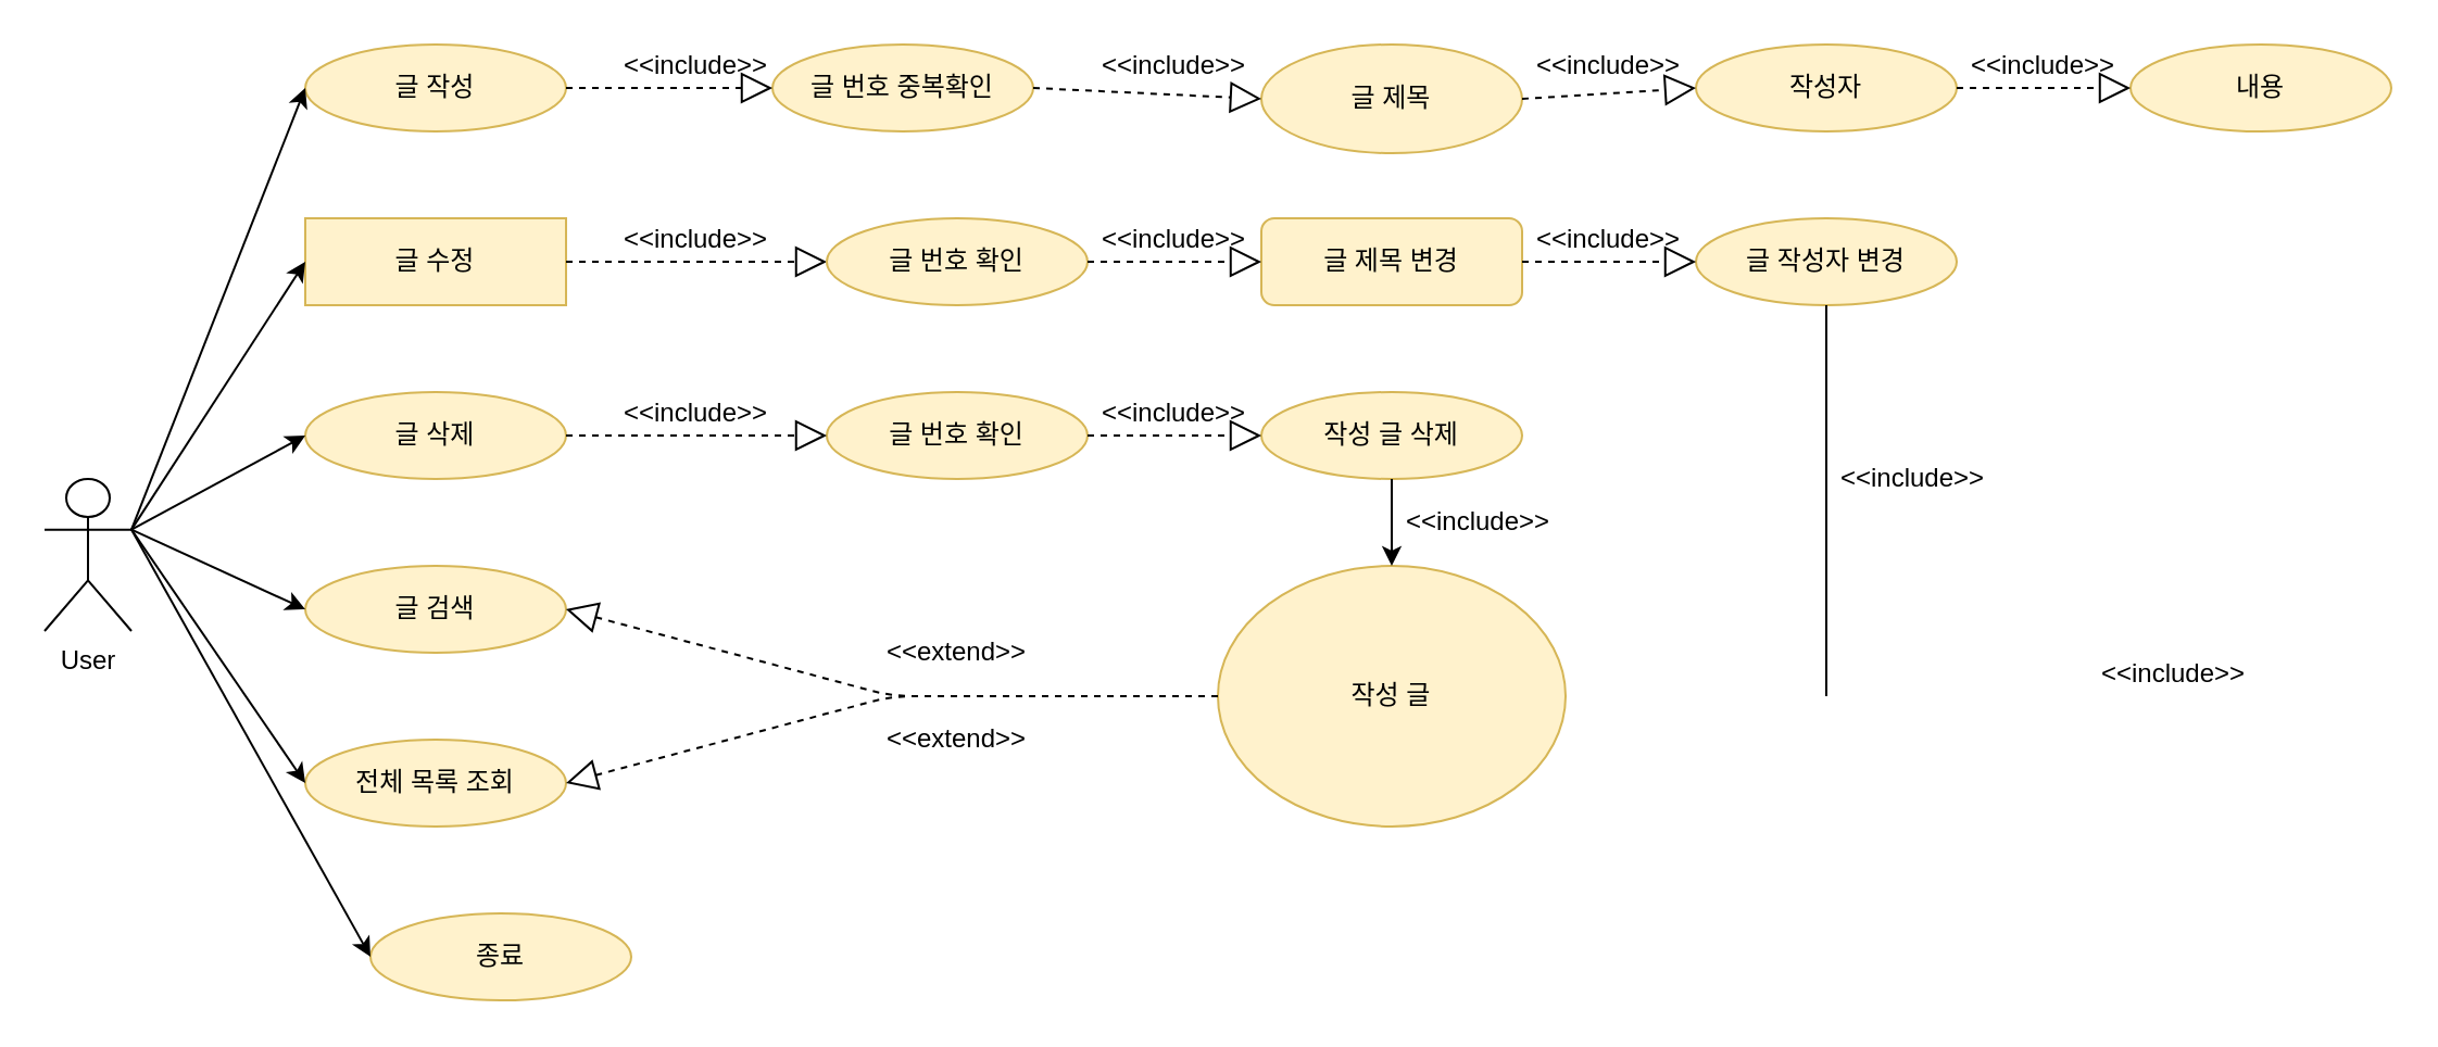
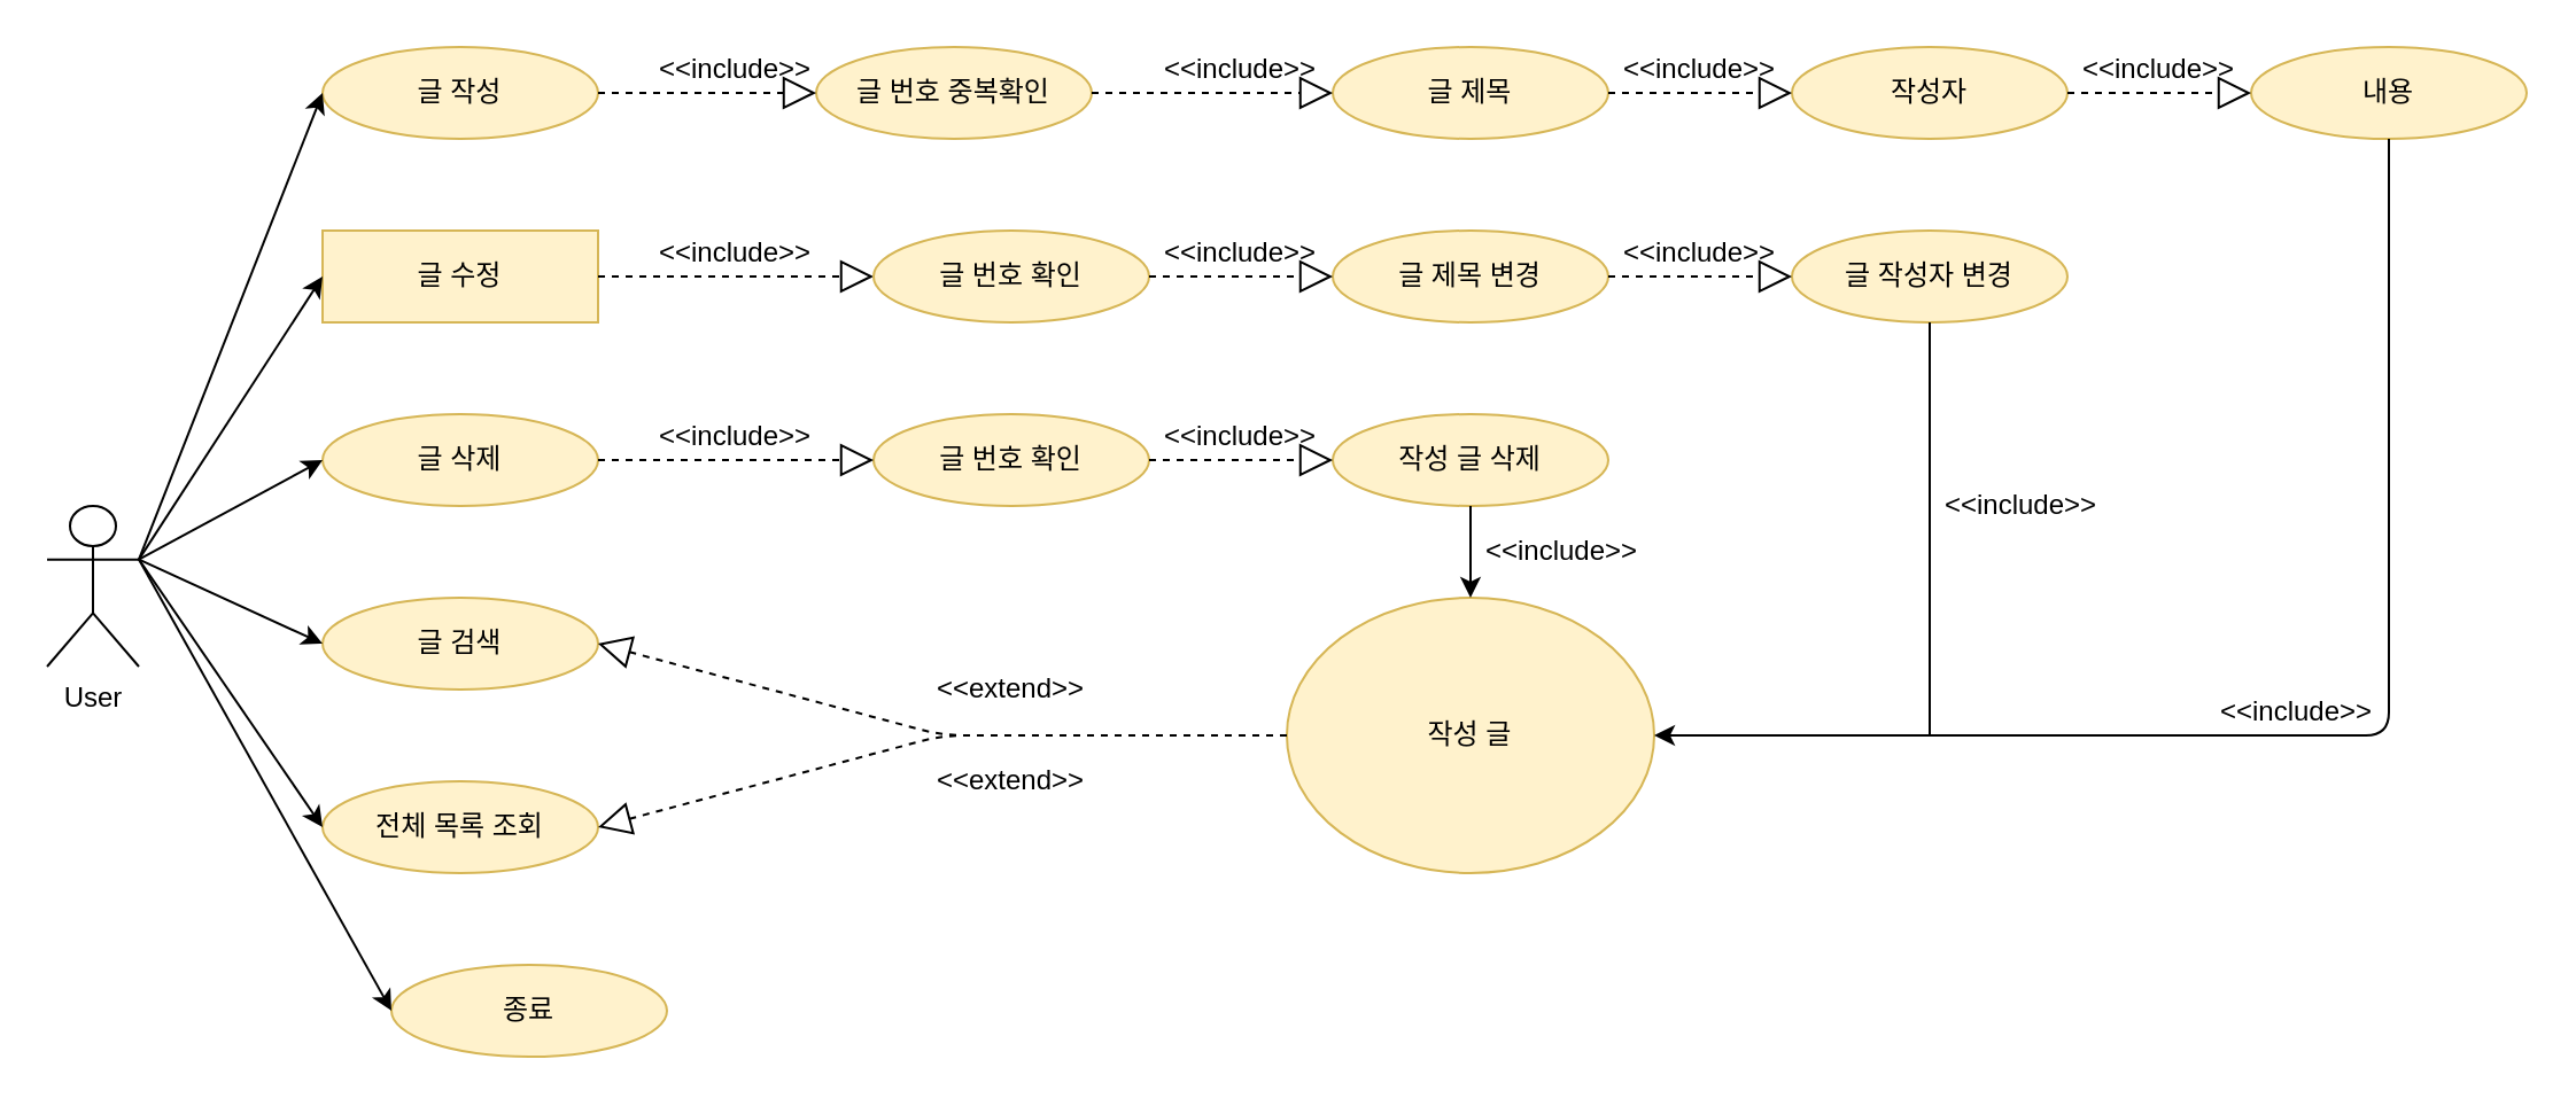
- <mxCell id="17" value="글 제목" style="ellipse;whiteSpace=wrap;html=1;fillColor=#fff2cc;strokeColor=#d6b656;" parent="1" vertex="1"><mxGeometry x="580" y="20" width="120" height="50" as="geometry" /></mxCell>
+ <mxCell id="17" value="글 제목" style="ellipse;whiteSpace=wrap;html=1;fillColor=#fff2cc;strokeColor=#d6b656;" parent="1" vertex="1"><mxGeometry x="580" y="20" width="120" height="40" as="geometry" /></mxCell>
- <mxCell id="27" value="글 제목 변경" style="whiteSpace=wrap;html=1;fillColor=#fff2cc;strokeColor=#d6b656;rounded=1;" parent="1" vertex="1"><mxGeometry x="580" y="100" width="120" height="40" as="geometry" /></mxCell>
+ <mxCell id="27" value="글 제목 변경" style="ellipse;whiteSpace=wrap;html=1;fillColor=#fff2cc;strokeColor=#d6b656;" parent="1" vertex="1"><mxGeometry x="580" y="100" width="120" height="40" as="geometry" /></mxCell>
+ <mxCell id="30" value="" style="endArrow=classic;html=1;exitX=0.5;exitY=1;exitDx=0;exitDy=0;entryX=1;entryY=0.5;entryDx=0;entryDy=0;" parent="1" source="19" target="29" edge="1"><mxGeometry width="50" height="50" relative="1" as="geometry"><mxPoint x="520" y="390" as="sourcePoint" /><mxPoint x="570" y="340" as="targetPoint" /><Array as="points"><mxPoint x="1040" y="320" /></Array></mxGeometry></mxCell>
